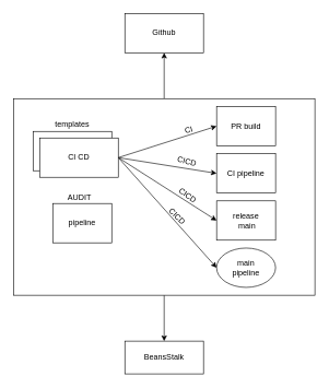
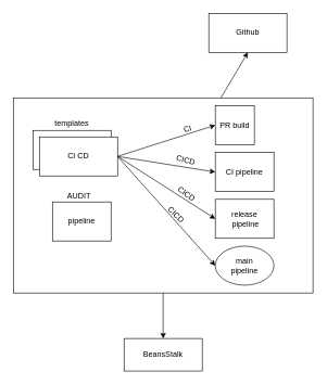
- <mxCell id="2" value="Github" style="rounded=0;whiteSpace=wrap;html=1;" vertex="1" parent="1"><mxGeometry x="190" y="20" width="120" height="60" as="geometry" /></mxCell>
+ <mxCell id="2" value="Github" style="rounded=0;whiteSpace=wrap;html=1;" vertex="1" parent="1"><mxGeometry x="320" y="20" width="120" height="60" as="geometry" /></mxCell>
- <mxCell id="16" value="PR build" style="rounded=0;whiteSpace=wrap;html=1;" vertex="1" parent="1"><mxGeometry x="330" y="162" width="90" height="60" as="geometry" /></mxCell>
+ <mxCell id="16" value="PR build" style="rounded=0;whiteSpace=wrap;html=1;" vertex="1" parent="1"><mxGeometry x="330" y="162" width="60" height="60" as="geometry" /></mxCell>
- <mxCell id="18" value="release&lt;br&gt;&amp;nbsp;main" style="rounded=0;whiteSpace=wrap;html=1;" vertex="1" parent="1"><mxGeometry x="330" y="306" width="90" height="60" as="geometry" /></mxCell>
+ <mxCell id="18" value="release&lt;br&gt;&amp;nbsp;pipeline" style="rounded=0;whiteSpace=wrap;html=1;" vertex="1" parent="1"><mxGeometry x="330" y="306" width="90" height="60" as="geometry" /></mxCell>
